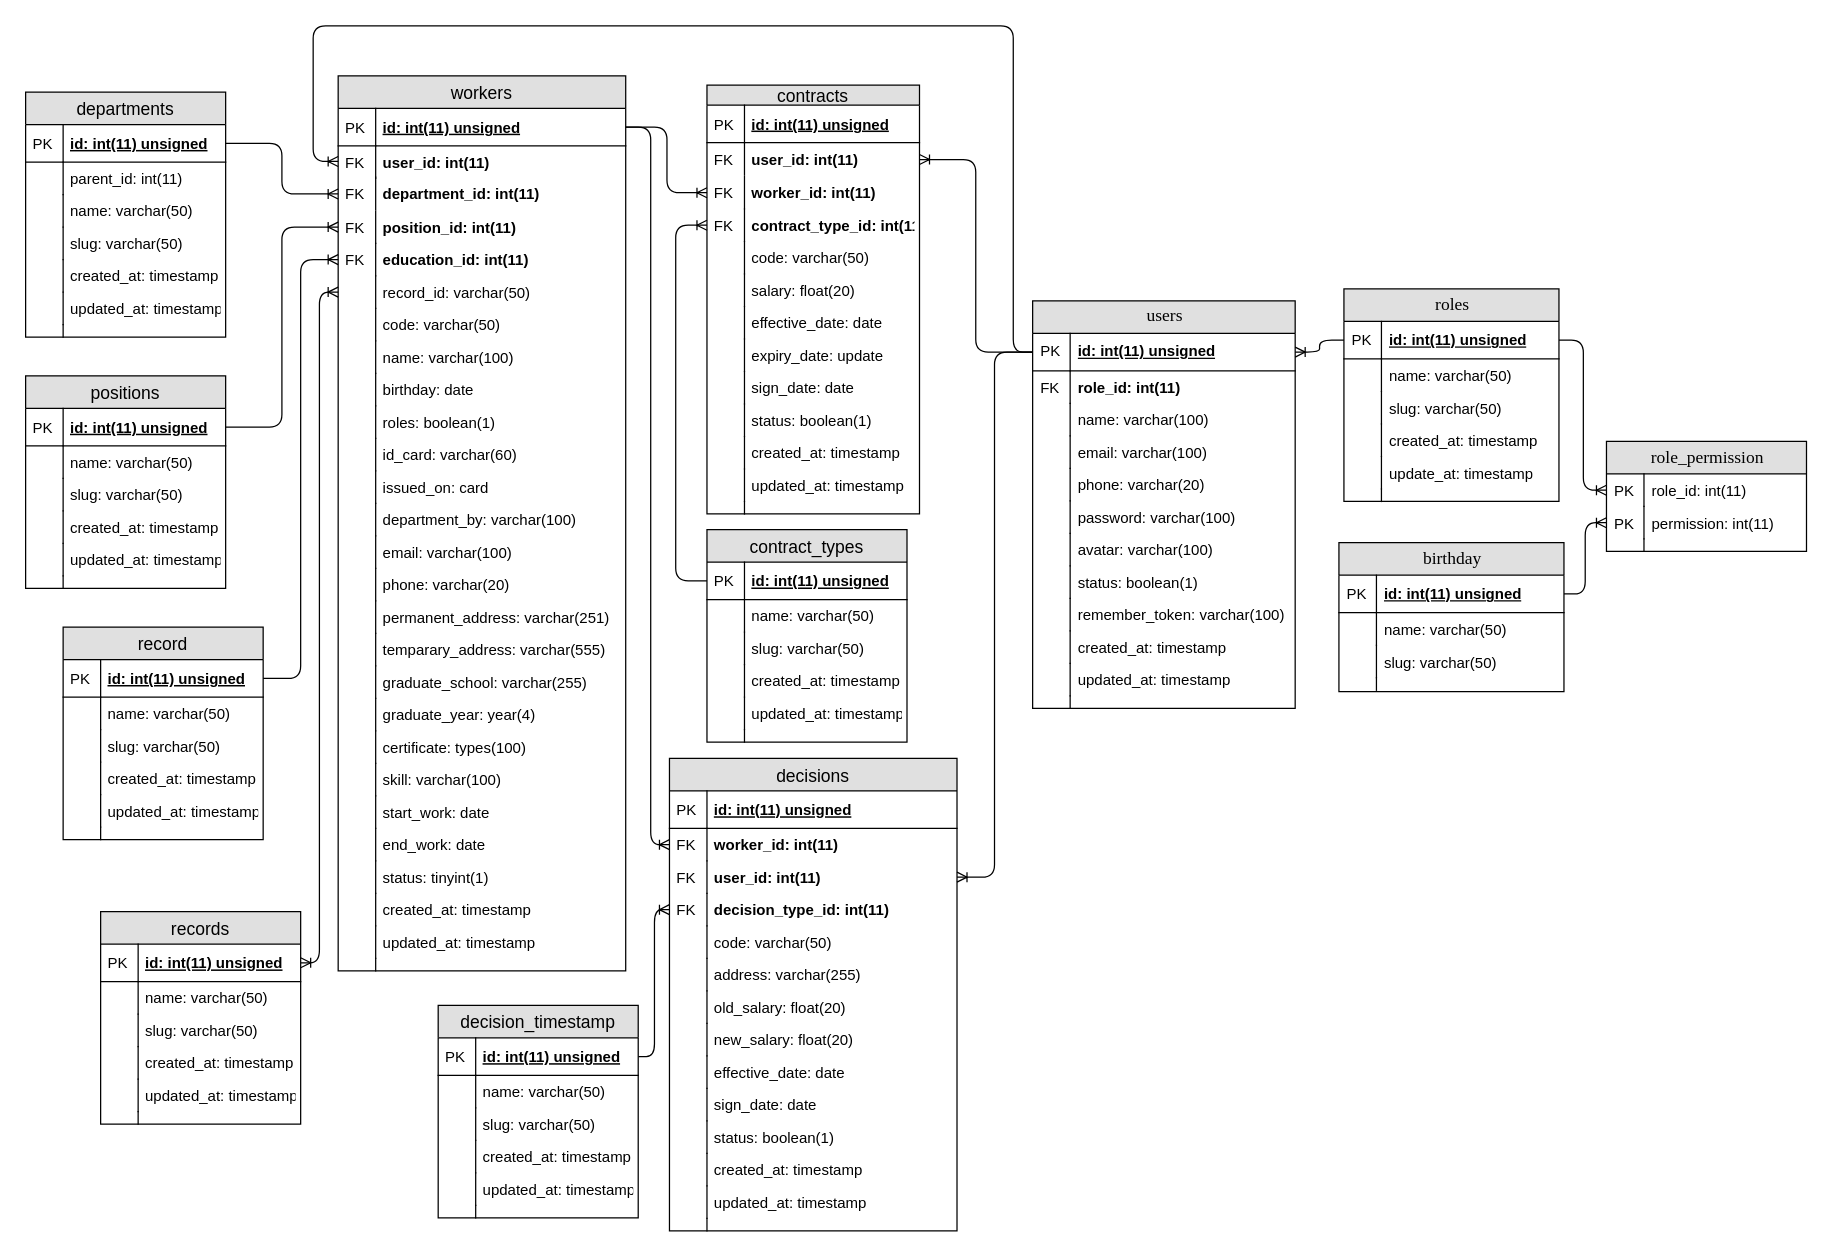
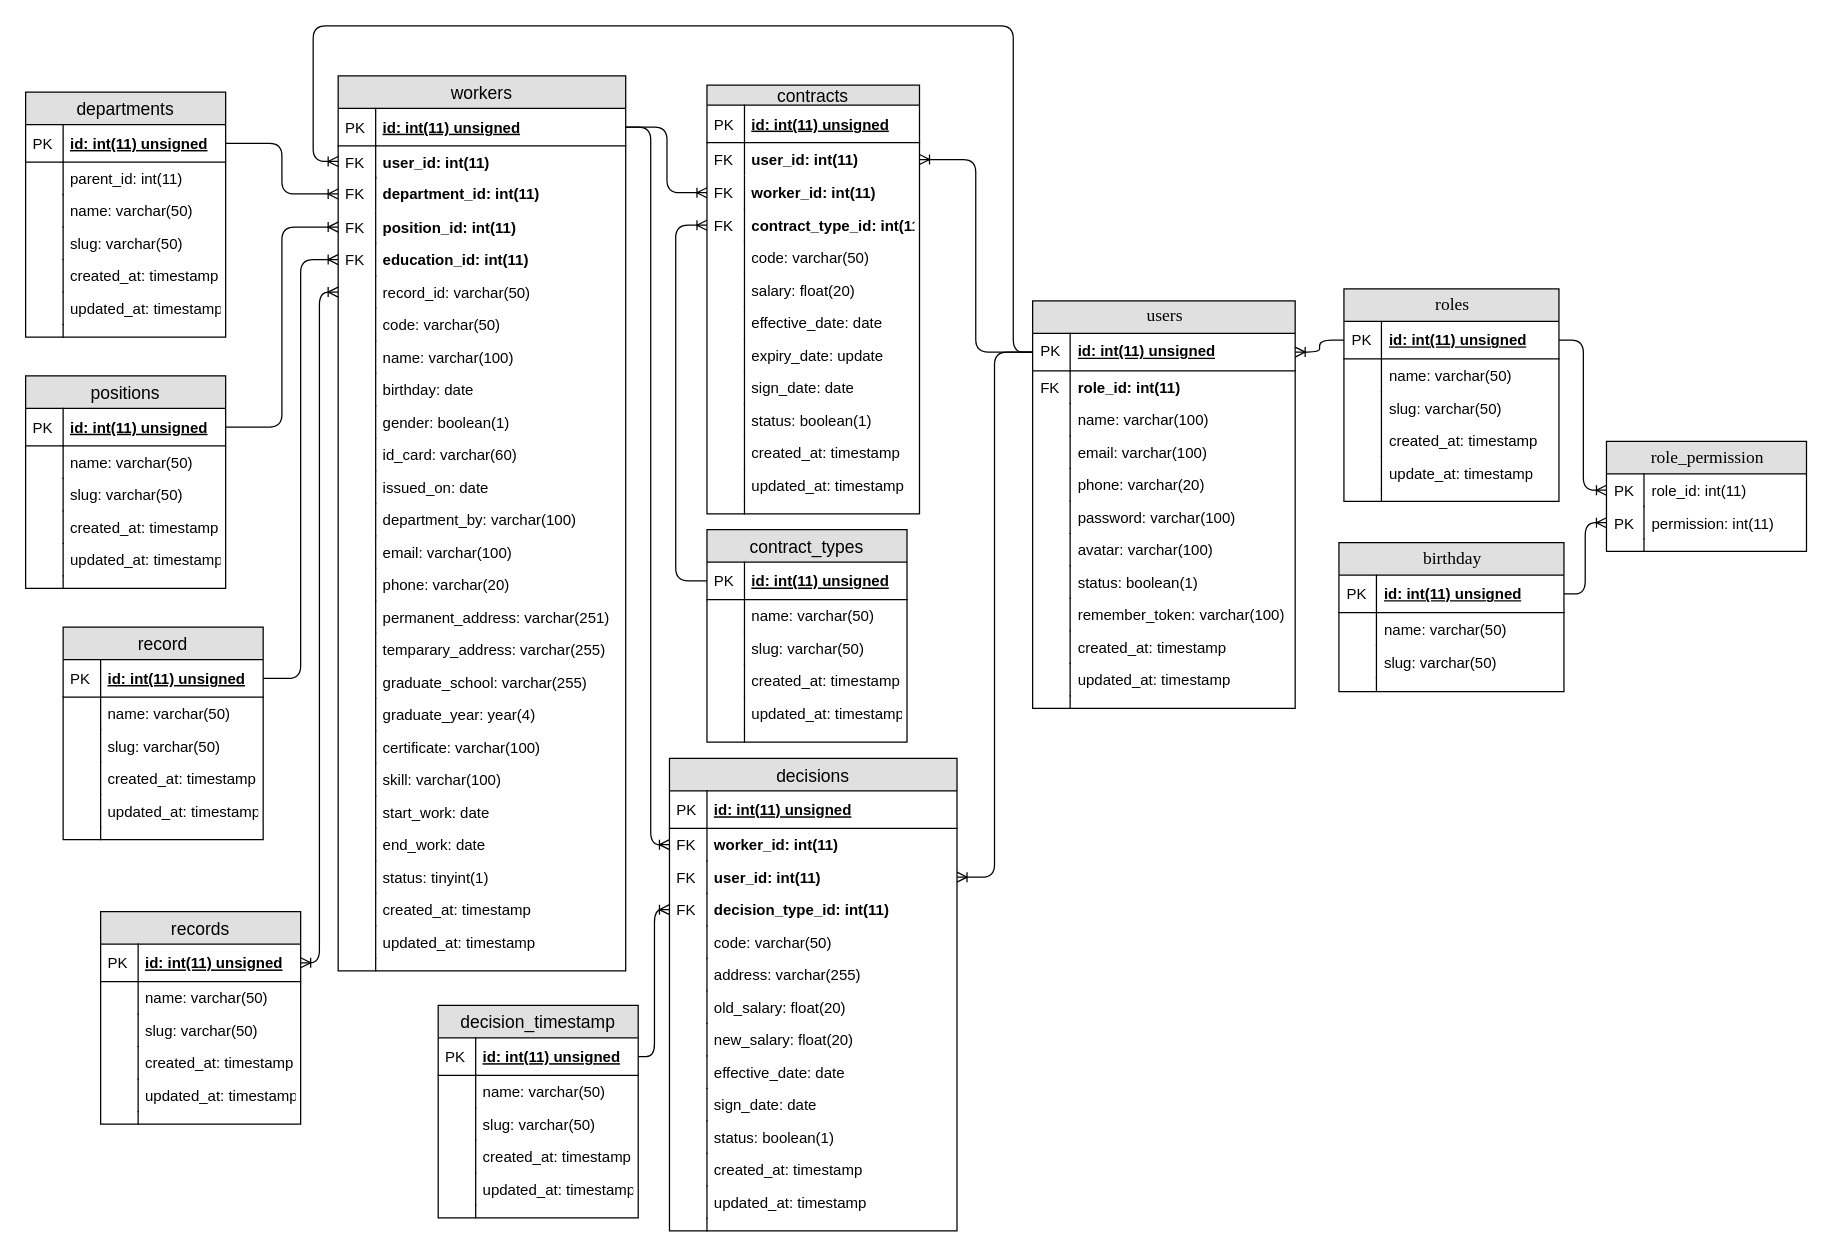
- <mxCell id="75" value="roles: boolean(1)" style="shape=partialRectangle;top=0;left=0;right=0;bottom=0;align=left;verticalAlign=top;fillColor=none;spacingLeft=34;spacingRight=4;overflow=hidden;rotatable=0;points=[[0,0.5],[1,0.5]];portConstraint=eastwest;dropTarget=0;fontSize=12;" parent="56" vertex="1"><mxGeometry y="264" width="230" height="26" as="geometry" /></mxCell>
+ <mxCell id="75" value="gender: boolean(1)" style="shape=partialRectangle;top=0;left=0;right=0;bottom=0;align=left;verticalAlign=top;fillColor=none;spacingLeft=34;spacingRight=4;overflow=hidden;rotatable=0;points=[[0,0.5],[1,0.5]];portConstraint=eastwest;dropTarget=0;fontSize=12;" parent="56" vertex="1"><mxGeometry y="264" width="230" height="26" as="geometry" /></mxCell>
- <mxCell id="79" value="issued_on: card" style="shape=partialRectangle;top=0;left=0;right=0;bottom=0;align=left;verticalAlign=top;fillColor=none;spacingLeft=34;spacingRight=4;overflow=hidden;rotatable=0;points=[[0,0.5],[1,0.5]];portConstraint=eastwest;dropTarget=0;fontSize=12;" parent="56" vertex="1"><mxGeometry y="316" width="230" height="26" as="geometry" /></mxCell>
+ <mxCell id="79" value="issued_on: date" style="shape=partialRectangle;top=0;left=0;right=0;bottom=0;align=left;verticalAlign=top;fillColor=none;spacingLeft=34;spacingRight=4;overflow=hidden;rotatable=0;points=[[0,0.5],[1,0.5]];portConstraint=eastwest;dropTarget=0;fontSize=12;" parent="56" vertex="1"><mxGeometry y="316" width="230" height="26" as="geometry" /></mxCell>
- <mxCell id="89" value="temparary_address: varchar(555)" style="shape=partialRectangle;top=0;left=0;right=0;bottom=0;align=left;verticalAlign=top;fillColor=none;spacingLeft=34;spacingRight=4;overflow=hidden;rotatable=0;points=[[0,0.5],[1,0.5]];portConstraint=eastwest;dropTarget=0;fontSize=12;" parent="56" vertex="1"><mxGeometry y="446" width="230" height="26" as="geometry" /></mxCell>
+ <mxCell id="89" value="temparary_address: varchar(255)" style="shape=partialRectangle;top=0;left=0;right=0;bottom=0;align=left;verticalAlign=top;fillColor=none;spacingLeft=34;spacingRight=4;overflow=hidden;rotatable=0;points=[[0,0.5],[1,0.5]];portConstraint=eastwest;dropTarget=0;fontSize=12;" parent="56" vertex="1"><mxGeometry y="446" width="230" height="26" as="geometry" /></mxCell>
- <mxCell id="95" value="certificate: types(100)" style="shape=partialRectangle;top=0;left=0;right=0;bottom=0;align=left;verticalAlign=top;fillColor=none;spacingLeft=34;spacingRight=4;overflow=hidden;rotatable=0;points=[[0,0.5],[1,0.5]];portConstraint=eastwest;dropTarget=0;fontSize=12;" parent="56" vertex="1"><mxGeometry y="524" width="230" height="26" as="geometry" /></mxCell>
+ <mxCell id="95" value="certificate: varchar(100)" style="shape=partialRectangle;top=0;left=0;right=0;bottom=0;align=left;verticalAlign=top;fillColor=none;spacingLeft=34;spacingRight=4;overflow=hidden;rotatable=0;points=[[0,0.5],[1,0.5]];portConstraint=eastwest;dropTarget=0;fontSize=12;" parent="56" vertex="1"><mxGeometry y="524" width="230" height="26" as="geometry" /></mxCell>
